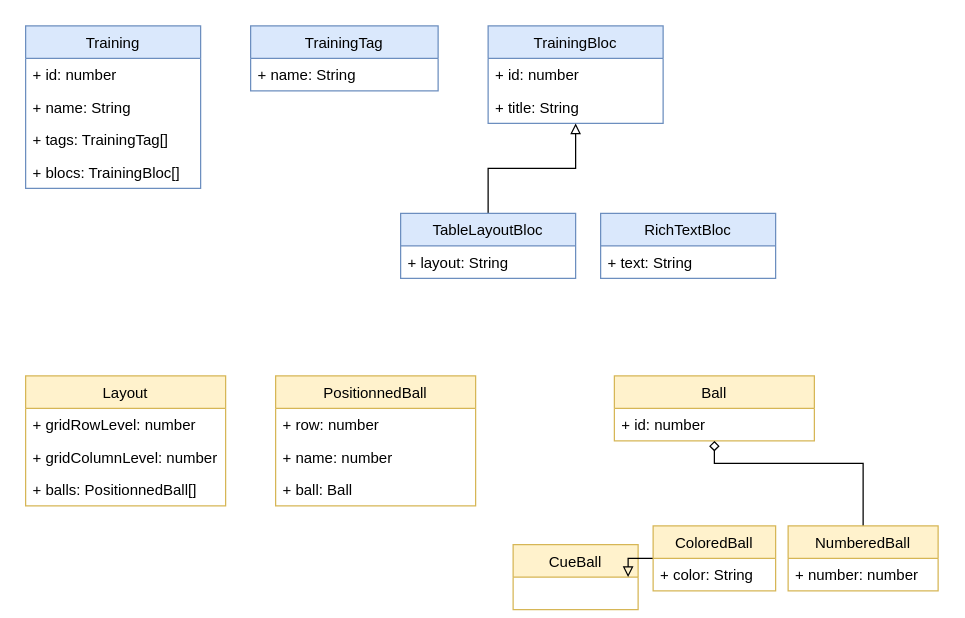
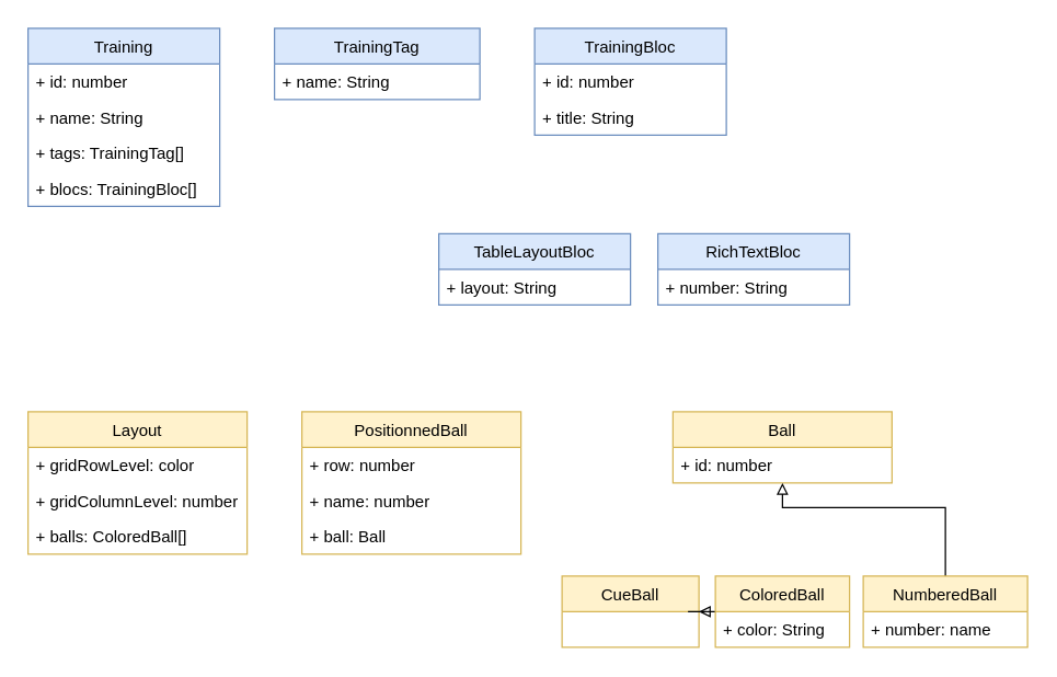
- <mxCell id="10" style="edgeStyle=orthogonalEdgeStyle;rounded=0;orthogonalLoop=1;jettySize=auto;html=1;endArrow=block;endFill=0;" parent="1" source="11" target="7" edge="1"><mxGeometry relative="1" as="geometry" /></mxCell>
- <mxCell id="14" value="+ text: String" style="text;strokeColor=none;fillColor=none;align=left;verticalAlign=top;spacingLeft=4;spacingRight=4;overflow=hidden;rotatable=0;points=[[0,0.5],[1,0.5]];portConstraint=eastwest;" parent="13" vertex="1"><mxGeometry y="26" width="140" height="26" as="geometry" /></mxCell>
+ <mxCell id="14" value="+ number: String" style="text;strokeColor=none;fillColor=none;align=left;verticalAlign=top;spacingLeft=4;spacingRight=4;overflow=hidden;rotatable=0;points=[[0,0.5],[1,0.5]];portConstraint=eastwest;" parent="13" vertex="1"><mxGeometry y="26" width="140" height="26" as="geometry" /></mxCell>
- <mxCell id="16" value="+ gridRowLevel: number" style="text;strokeColor=none;fillColor=none;align=left;verticalAlign=top;spacingLeft=4;spacingRight=4;overflow=hidden;rotatable=0;points=[[0,0.5],[1,0.5]];portConstraint=eastwest;" parent="15" vertex="1"><mxGeometry y="26" width="160" height="26" as="geometry" /></mxCell>
+ <mxCell id="16" value="+ gridRowLevel: color" style="text;strokeColor=none;fillColor=none;align=left;verticalAlign=top;spacingLeft=4;spacingRight=4;overflow=hidden;rotatable=0;points=[[0,0.5],[1,0.5]];portConstraint=eastwest;" parent="15" vertex="1"><mxGeometry y="26" width="160" height="26" as="geometry" /></mxCell>
- <mxCell id="29" style="edgeStyle=orthogonalEdgeStyle;rounded=0;orthogonalLoop=1;jettySize=auto;html=1;endArrow=diamond;endFill=0;" parent="1" source="30" target="23" edge="1"><mxGeometry relative="1" as="geometry"><Array as="points"><mxPoint x="690" y="370" /><mxPoint x="571" y="370" /></Array></mxGeometry></mxCell>
+ <mxCell id="29" style="edgeStyle=orthogonalEdgeStyle;rounded=0;orthogonalLoop=1;jettySize=auto;html=1;endArrow=block;endFill=0;" parent="1" source="30" target="23" edge="1"><mxGeometry relative="1" as="geometry"><Array as="points"><mxPoint x="690" y="370" /><mxPoint x="571" y="370" /></Array></mxGeometry></mxCell>
- <mxCell id="18" value="+ balls: PositionnedBall[]" style="text;strokeColor=none;fillColor=none;align=left;verticalAlign=top;spacingLeft=4;spacingRight=4;overflow=hidden;rotatable=0;points=[[0,0.5],[1,0.5]];portConstraint=eastwest;" parent="15" vertex="1"><mxGeometry y="78" width="160" height="26" as="geometry" /></mxCell>
+ <mxCell id="18" value="+ balls: ColoredBall[]" style="text;strokeColor=none;fillColor=none;align=left;verticalAlign=top;spacingLeft=4;spacingRight=4;overflow=hidden;rotatable=0;points=[[0,0.5],[1,0.5]];portConstraint=eastwest;" parent="15" vertex="1"><mxGeometry y="78" width="160" height="26" as="geometry" /></mxCell>
- <mxCell id="31" value="+ number: number" style="text;strokeColor=none;fillColor=none;align=left;verticalAlign=top;spacingLeft=4;spacingRight=4;overflow=hidden;rotatable=0;points=[[0,0.5],[1,0.5]];portConstraint=eastwest;" parent="30" vertex="1"><mxGeometry y="26" width="120" height="26" as="geometry" /></mxCell>
+ <mxCell id="31" value="+ number: name" style="text;strokeColor=none;fillColor=none;align=left;verticalAlign=top;spacingLeft=4;spacingRight=4;overflow=hidden;rotatable=0;points=[[0,0.5],[1,0.5]];portConstraint=eastwest;" parent="30" vertex="1"><mxGeometry y="26" width="120" height="26" as="geometry" /></mxCell>
- <mxCell id="25" value="CueBall" style="swimlane;fontStyle=0;childLayout=stackLayout;horizontal=1;startSize=26;fillColor=#fff2cc;horizontalStack=0;resizeParent=1;resizeParentMax=0;resizeLast=0;collapsible=1;marginBottom=0;strokeColor=#d6b656;" parent="1" vertex="1"><mxGeometry x="410" y="435" width="100" height="52" as="geometry" /></mxCell>
+ <mxCell id="25" value="CueBall" style="swimlane;fontStyle=0;childLayout=stackLayout;horizontal=1;startSize=26;fillColor=#fff2cc;horizontalStack=0;resizeParent=1;resizeParentMax=0;resizeLast=0;collapsible=1;marginBottom=0;strokeColor=#d6b656;" parent="1" vertex="1"><mxGeometry x="410" y="420" width="100" height="52" as="geometry" /></mxCell>
